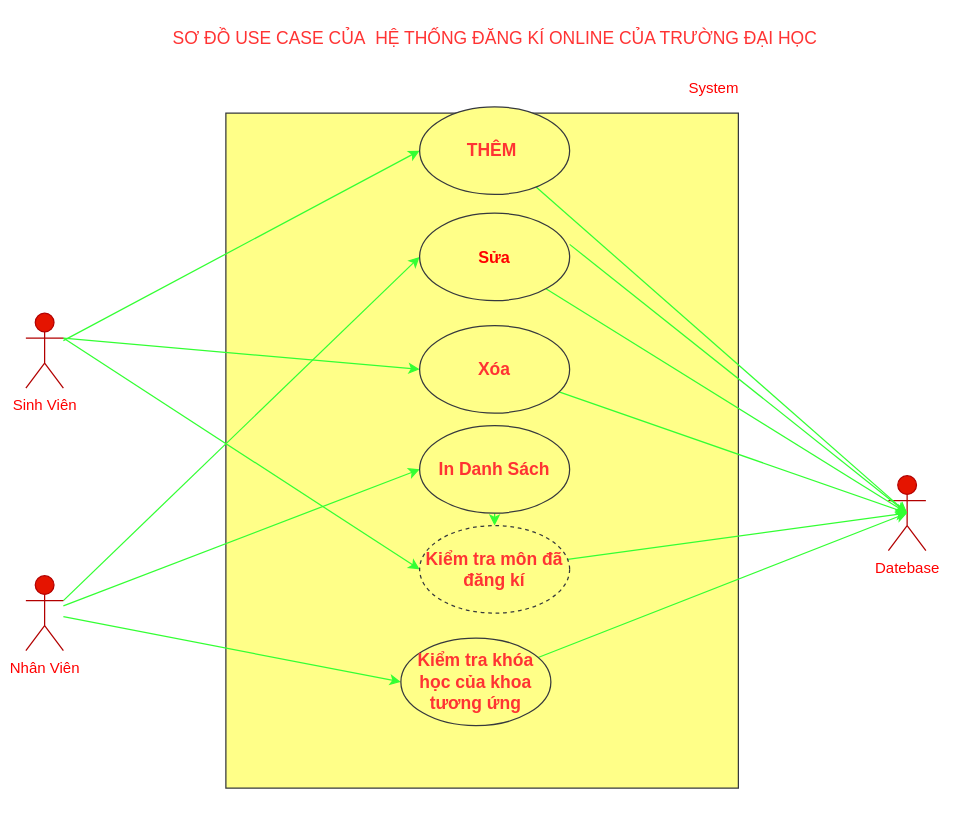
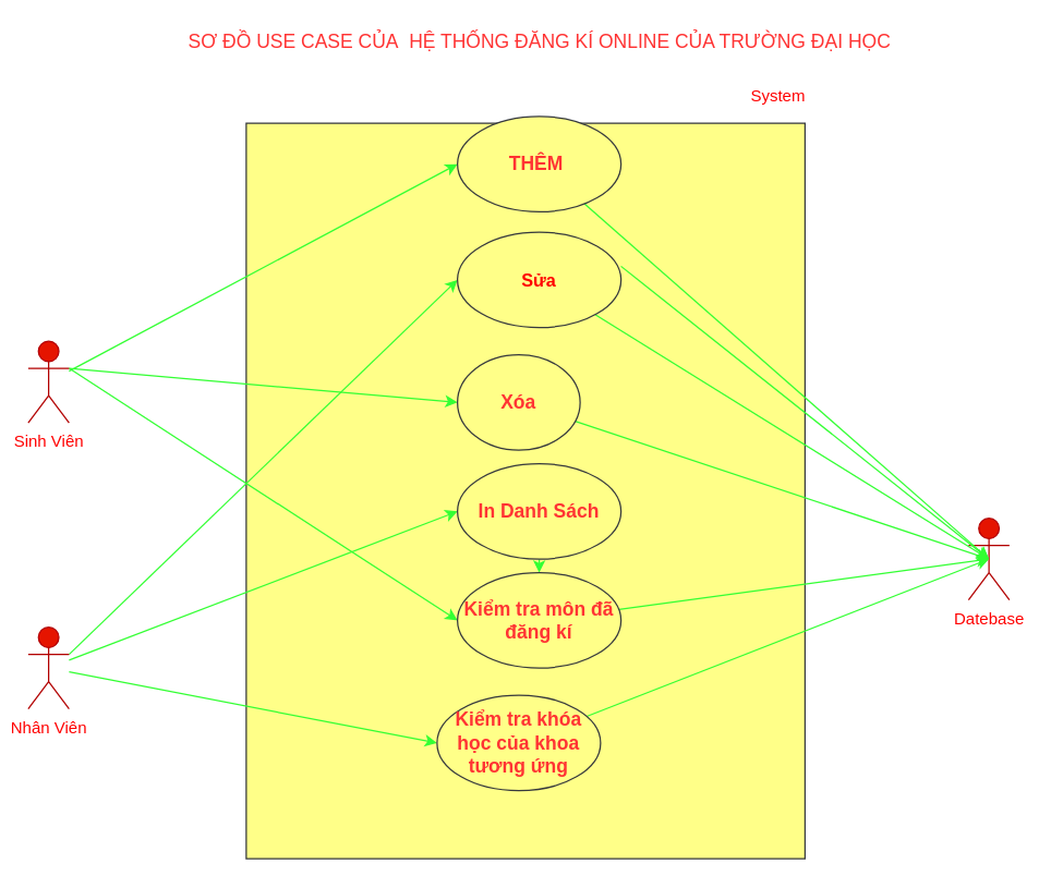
- <mxCell id="19" value="&lt;font color=&quot;#ff3333&quot;&gt;&lt;span style=&quot;font-size: 14px&quot;&gt;&lt;b&gt;Xóa&lt;/b&gt;&lt;/span&gt;&lt;/font&gt;" style="ellipse;whiteSpace=wrap;html=1;fontSize=13;fillColor=#ffff88;strokeColor=#36393d;" parent="1" vertex="1"><mxGeometry x="335" y="260" width="120" height="70" as="geometry" /></mxCell>
+ <mxCell id="19" value="&lt;font color=&quot;#ff3333&quot;&gt;&lt;span style=&quot;font-size: 14px&quot;&gt;&lt;b&gt;Xóa&lt;/b&gt;&lt;/span&gt;&lt;/font&gt;" style="ellipse;whiteSpace=wrap;html=1;fontSize=13;fillColor=#ffff88;strokeColor=#36393d;" parent="1" vertex="1"><mxGeometry x="335" y="260" width="90" height="70" as="geometry" /></mxCell>
- <mxCell id="24" value="&lt;font color=&quot;#ff3333&quot;&gt;&lt;span style=&quot;font-size: 14px&quot;&gt;&lt;b&gt;Kiểm tra môn đã đăng kí&lt;/b&gt;&lt;/span&gt;&lt;/font&gt;" style="ellipse;whiteSpace=wrap;html=1;fontSize=13;fillColor=#ffff88;strokeColor=#36393d;dashed=1;" parent="1" vertex="1"><mxGeometry x="335" y="420" width="120" height="70" as="geometry" /></mxCell>
+ <mxCell id="24" value="&lt;font color=&quot;#ff3333&quot;&gt;&lt;span style=&quot;font-size: 14px&quot;&gt;&lt;b&gt;Kiểm tra môn đã đăng kí&lt;/b&gt;&lt;/span&gt;&lt;/font&gt;" style="ellipse;whiteSpace=wrap;html=1;fontSize=13;fillColor=#ffff88;strokeColor=#36393d;" parent="1" vertex="1"><mxGeometry x="335" y="420" width="120" height="70" as="geometry" /></mxCell>
